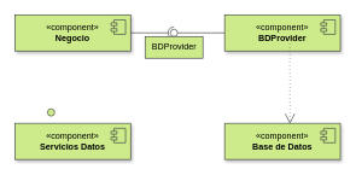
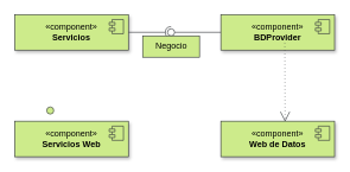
- <mxCell id="2" value="«component»&lt;br&gt;&lt;b&gt;Negocio&lt;/b&gt;" style="html=1;dropTarget=0;whiteSpace=wrap;fillColor=#cdeb8b;strokeColor=#36393d;shadow=1;" parent="1" vertex="1"><mxGeometry x="20" y="20" width="160" height="50" as="geometry" /></mxCell>
+ <mxCell id="2" value="«component»&lt;br&gt;&lt;b&gt;Servicios&lt;/b&gt;" style="html=1;dropTarget=0;whiteSpace=wrap;fillColor=#cdeb8b;strokeColor=#36393d;shadow=1;" parent="1" vertex="1"><mxGeometry x="20" y="20" width="160" height="50" as="geometry" /></mxCell>
- <mxCell id="14" value="BDProvider" style="text;html=1;align=center;verticalAlign=middle;resizable=0;points=[];autosize=1;strokeColor=#36393d;fillColor=#cdeb8b;" parent="1" vertex="1"><mxGeometry x="200" y="50" width="80" height="30" as="geometry" /></mxCell>
+ <mxCell id="14" value="Negocio" style="text;html=1;align=center;verticalAlign=middle;resizable=0;points=[];autosize=1;strokeColor=#36393d;fillColor=#cdeb8b;" parent="1" vertex="1"><mxGeometry x="200" y="50" width="80" height="30" as="geometry" /></mxCell>
- <mxCell id="8" value="«component»&lt;br&gt;&lt;b&gt;Servicios Datos&lt;/b&gt;" style="html=1;dropTarget=0;whiteSpace=wrap;fillColor=#cdeb8b;strokeColor=#36393d;shadow=1;" parent="1" vertex="1"><mxGeometry x="20" y="170" width="160" height="50" as="geometry" /></mxCell>
+ <mxCell id="8" value="«component»&lt;br&gt;&lt;b&gt;Servicios Web&lt;/b&gt;" style="html=1;dropTarget=0;whiteSpace=wrap;fillColor=#cdeb8b;strokeColor=#36393d;shadow=1;" parent="1" vertex="1"><mxGeometry x="20" y="170" width="160" height="50" as="geometry" /></mxCell>
- <mxCell id="6" value="«component»&lt;br&gt;&lt;b&gt;Base de Datos&lt;/b&gt;" style="html=1;dropTarget=0;whiteSpace=wrap;fillColor=#cdeb8b;strokeColor=#36393d;shadow=1;" parent="1" vertex="1"><mxGeometry x="310" y="170" width="160" height="50" as="geometry" /></mxCell>
+ <mxCell id="6" value="«component»&lt;br&gt;&lt;b&gt;Web de Datos&lt;/b&gt;" style="html=1;dropTarget=0;whiteSpace=wrap;fillColor=#cdeb8b;strokeColor=#36393d;shadow=1;" parent="1" vertex="1"><mxGeometry x="310" y="170" width="160" height="50" as="geometry" /></mxCell>
